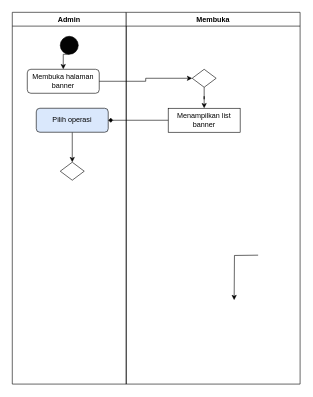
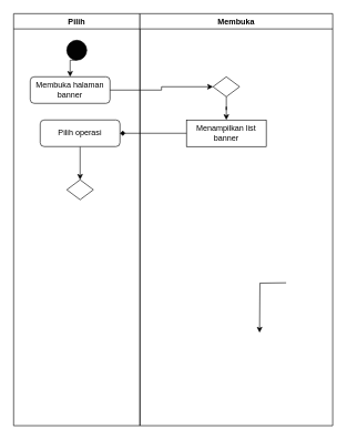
- <mxCell id="2" value="Admin" style="swimlane;whiteSpace=wrap;html=1;" parent="1" vertex="1"><mxGeometry x="20" y="20" width="190" height="620" as="geometry" /></mxCell>
+ <mxCell id="2" value="Pilih" style="swimlane;whiteSpace=wrap;html=1;" parent="1" vertex="1"><mxGeometry x="20" y="20" width="190" height="620" as="geometry" /></mxCell>
- <mxCell id="7" value="Pilih operasi" style="rounded=1;whiteSpace=wrap;html=1;fillColor=#dae8fc;" vertex="1" parent="2"><mxGeometry x="40" y="160" width="120" height="40" as="geometry" /></mxCell>
+ <mxCell id="7" value="Pilih operasi" style="rounded=1;whiteSpace=wrap;html=1;" vertex="1" parent="2"><mxGeometry x="40" y="160" width="120" height="40" as="geometry" /></mxCell>
